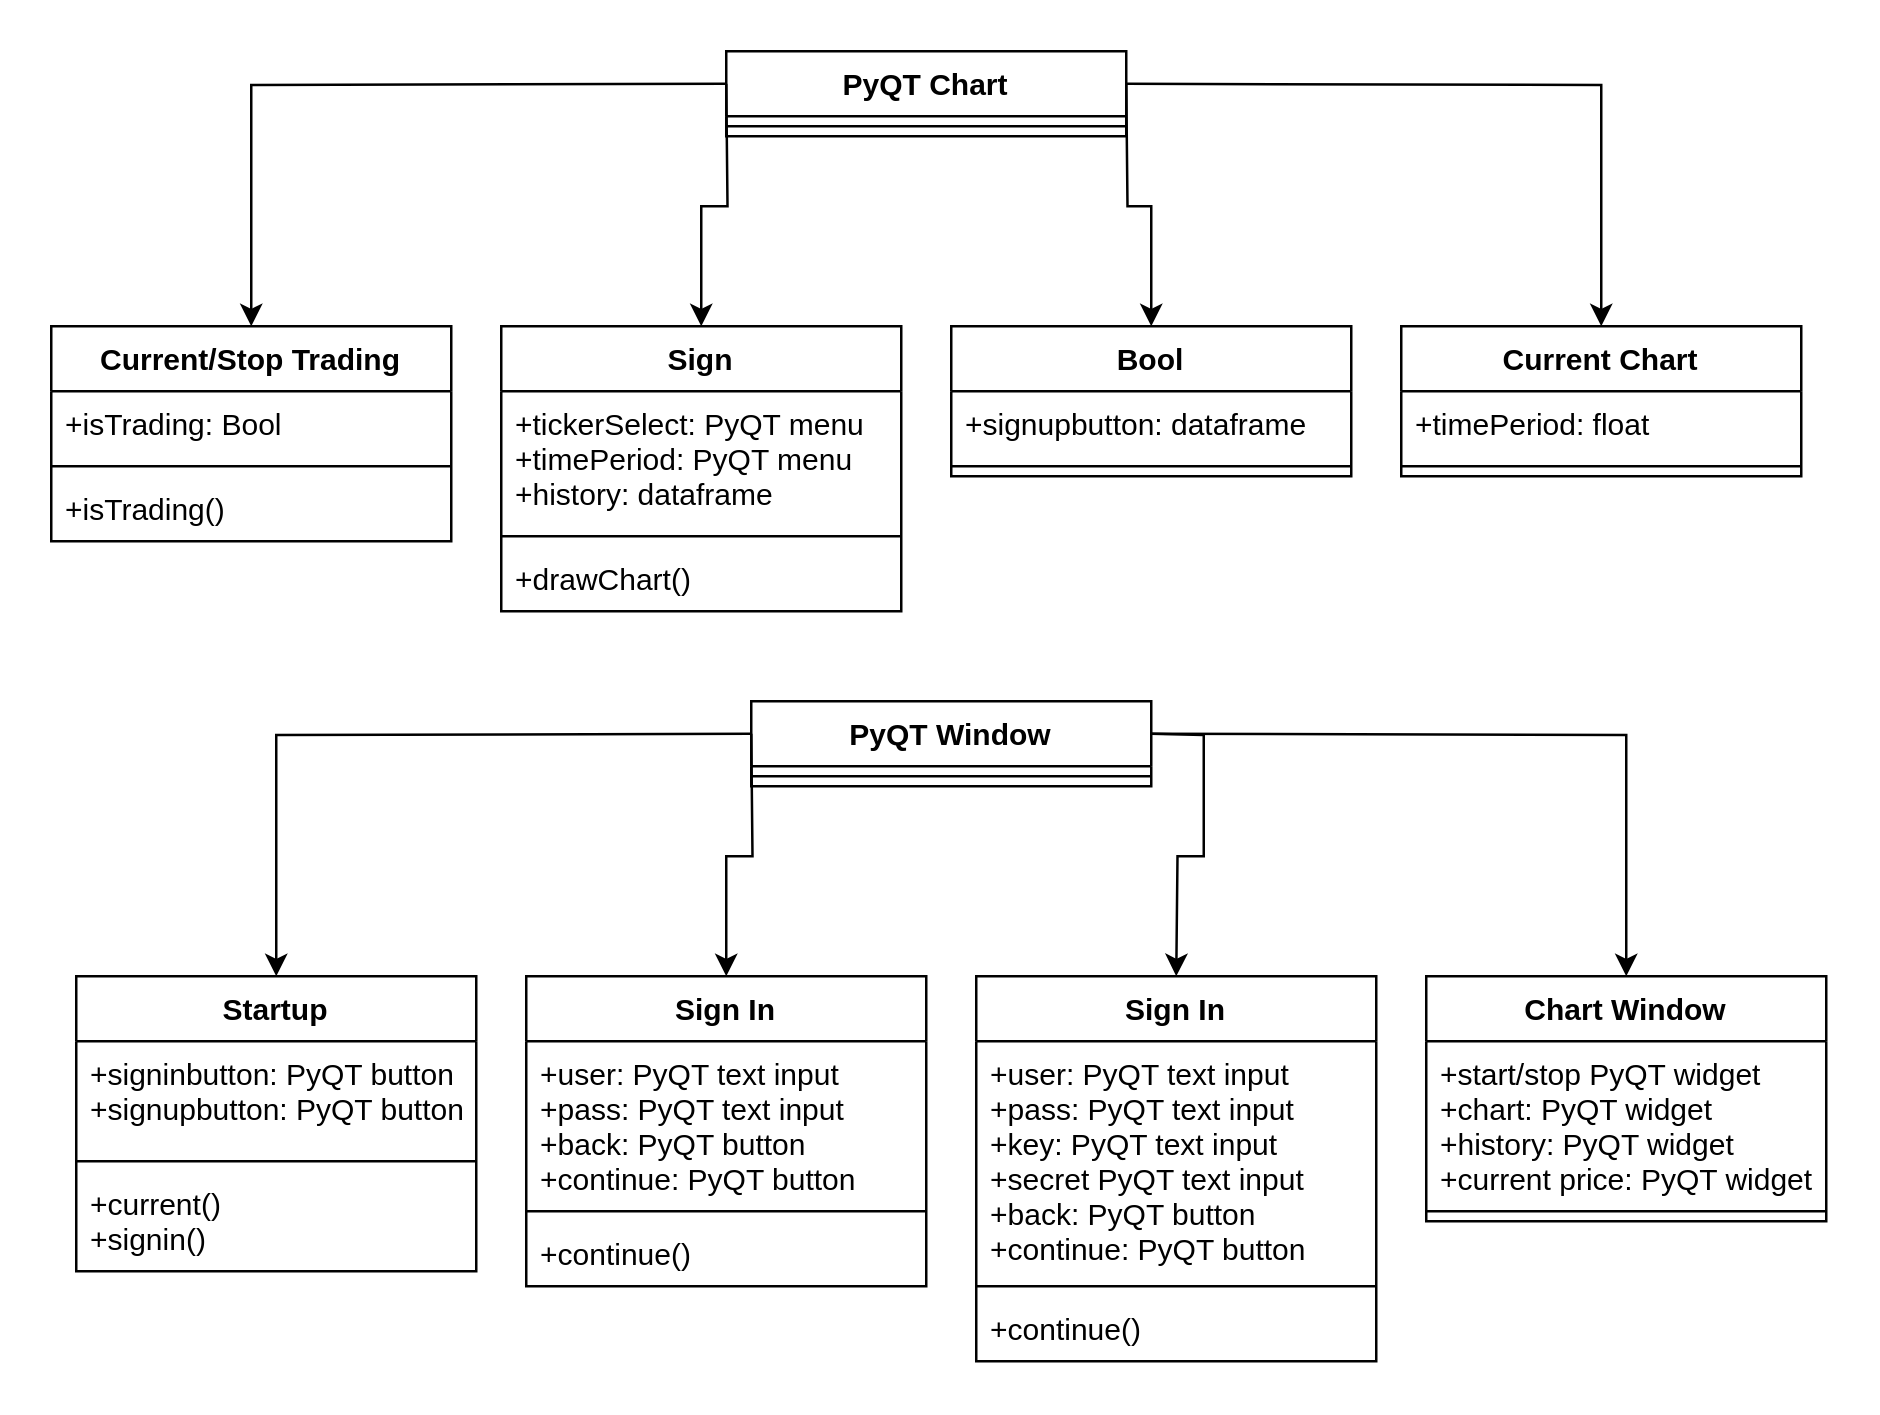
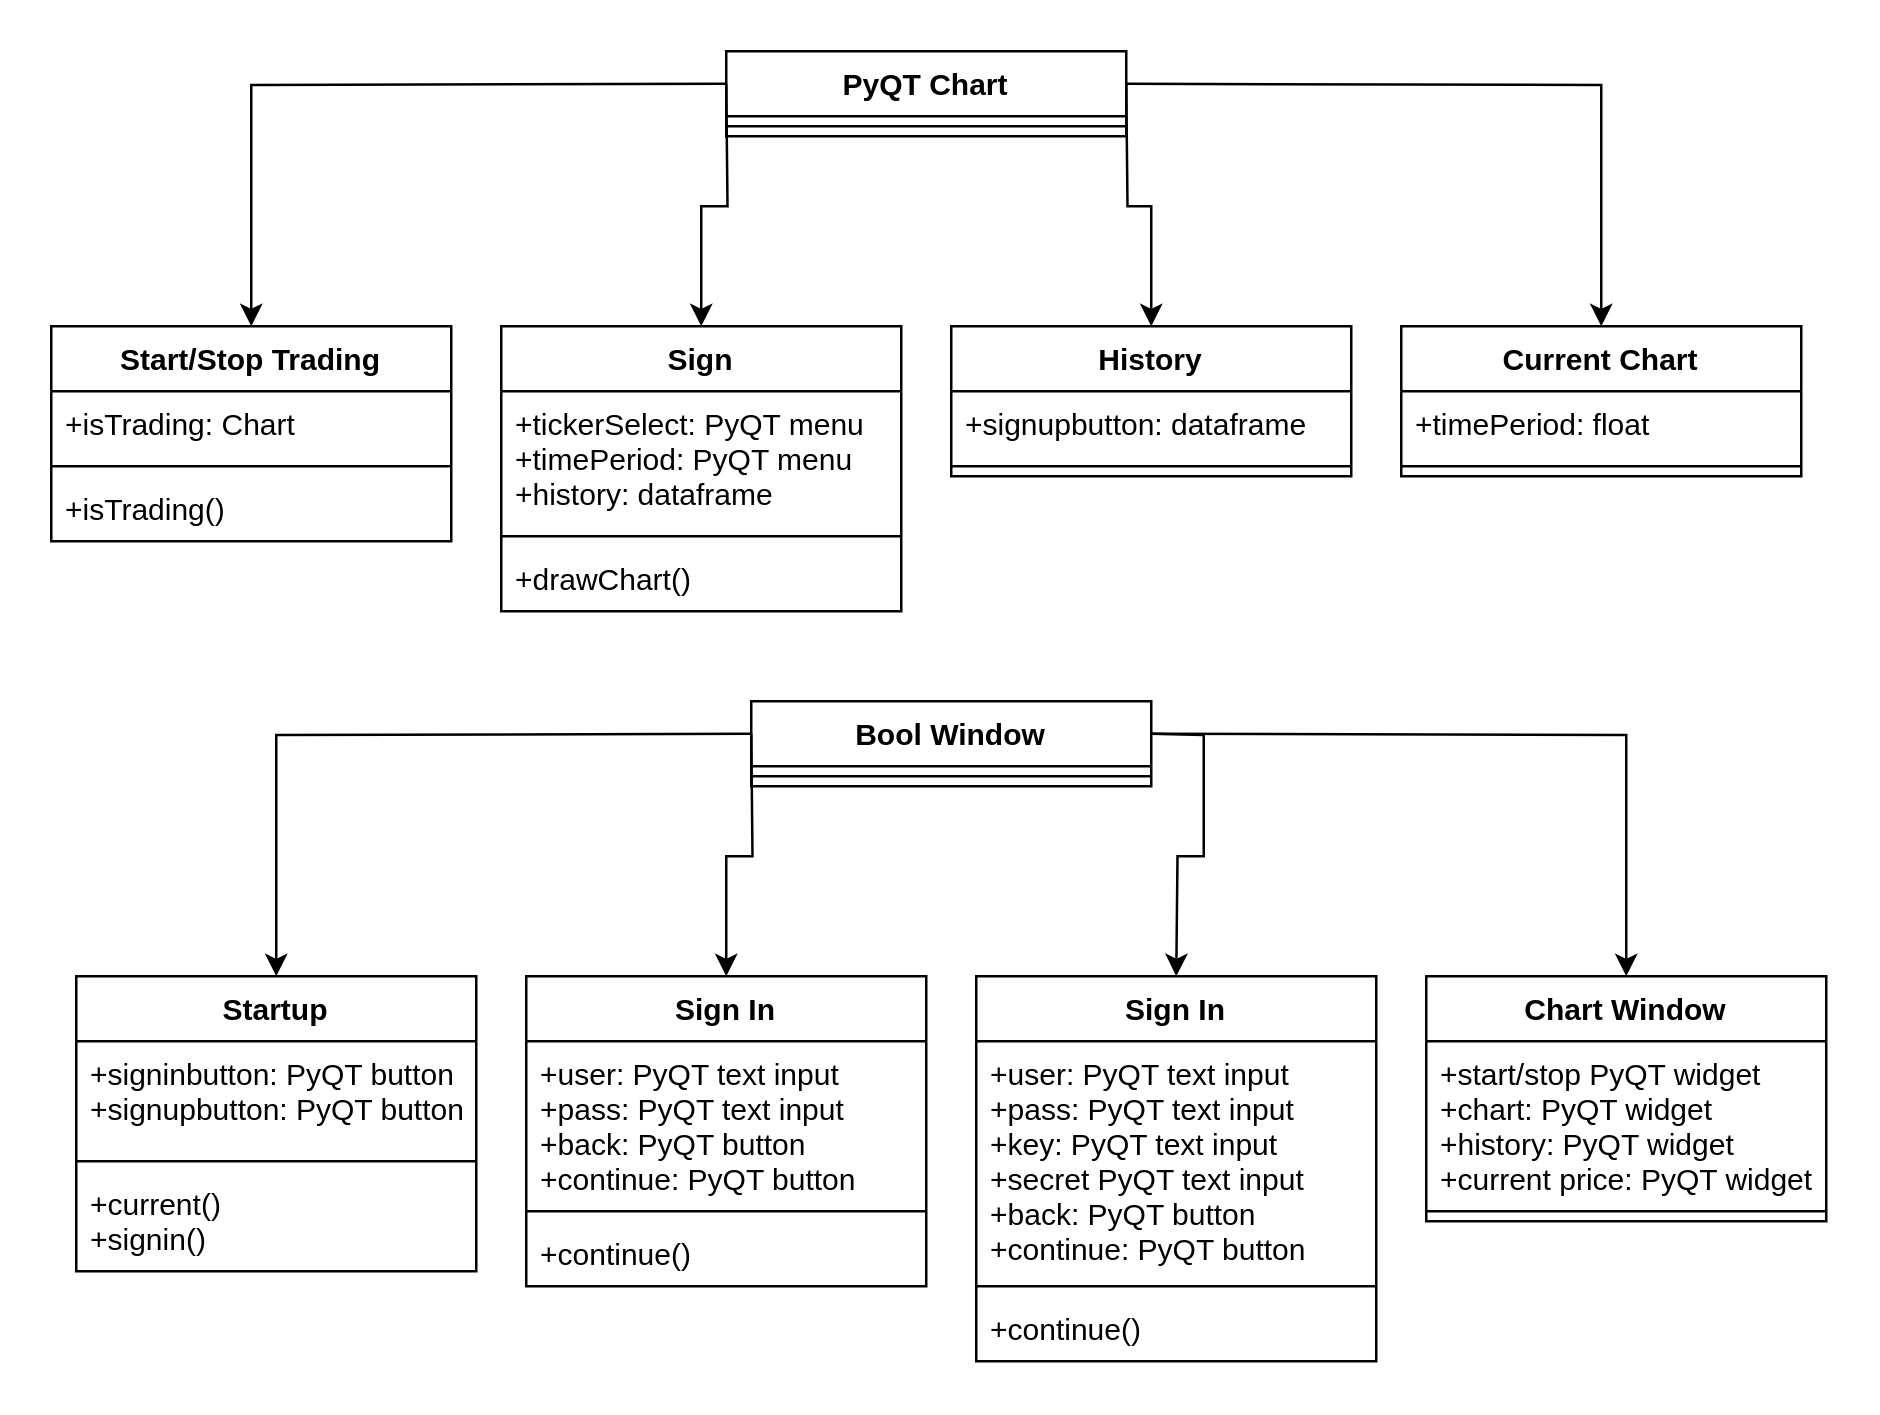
- <mxCell id="2" value="Current/Stop Trading" style="swimlane;fontStyle=1;align=center;verticalAlign=top;childLayout=stackLayout;horizontal=1;startSize=26;horizontalStack=0;resizeParent=1;resizeParentMax=0;resizeLast=0;collapsible=1;marginBottom=0;" vertex="1" parent="1"><mxGeometry x="20" y="130" width="160" height="86" as="geometry" /></mxCell>
+ <mxCell id="2" value="Start/Stop Trading" style="swimlane;fontStyle=1;align=center;verticalAlign=top;childLayout=stackLayout;horizontal=1;startSize=26;horizontalStack=0;resizeParent=1;resizeParentMax=0;resizeLast=0;collapsible=1;marginBottom=0;" vertex="1" parent="1"><mxGeometry x="20" y="130" width="160" height="86" as="geometry" /></mxCell>
- <mxCell id="10" value="Bool" style="swimlane;fontStyle=1;align=center;verticalAlign=top;childLayout=stackLayout;horizontal=1;startSize=26;horizontalStack=0;resizeParent=1;resizeParentMax=0;resizeLast=0;collapsible=1;marginBottom=0;" vertex="1" parent="1"><mxGeometry x="380" y="130" width="160" height="60" as="geometry" /></mxCell>
+ <mxCell id="10" value="History" style="swimlane;fontStyle=1;align=center;verticalAlign=top;childLayout=stackLayout;horizontal=1;startSize=26;horizontalStack=0;resizeParent=1;resizeParentMax=0;resizeLast=0;collapsible=1;marginBottom=0;" vertex="1" parent="1"><mxGeometry x="380" y="130" width="160" height="60" as="geometry" /></mxCell>
- <mxCell id="3" value="+isTrading: Bool" style="text;strokeColor=none;fillColor=none;align=left;verticalAlign=top;spacingLeft=4;spacingRight=4;overflow=hidden;rotatable=0;points=[[0,0.5],[1,0.5]];portConstraint=eastwest;" vertex="1" parent="2"><mxGeometry y="26" width="160" height="26" as="geometry" /></mxCell>
+ <mxCell id="3" value="+isTrading: Chart" style="text;strokeColor=none;fillColor=none;align=left;verticalAlign=top;spacingLeft=4;spacingRight=4;overflow=hidden;rotatable=0;points=[[0,0.5],[1,0.5]];portConstraint=eastwest;" vertex="1" parent="2"><mxGeometry y="26" width="160" height="26" as="geometry" /></mxCell>
- <mxCell id="33" value="PyQT Window" style="swimlane;fontStyle=1;align=center;verticalAlign=top;childLayout=stackLayout;horizontal=1;startSize=26;horizontalStack=0;resizeParent=1;resizeParentMax=0;resizeLast=0;collapsible=1;marginBottom=0;" vertex="1" parent="1"><mxGeometry x="300" y="280" width="160" height="34" as="geometry" /></mxCell>
+ <mxCell id="33" value="Bool Window" style="swimlane;fontStyle=1;align=center;verticalAlign=top;childLayout=stackLayout;horizontal=1;startSize=26;horizontalStack=0;resizeParent=1;resizeParentMax=0;resizeLast=0;collapsible=1;marginBottom=0;" vertex="1" parent="1"><mxGeometry x="300" y="280" width="160" height="34" as="geometry" /></mxCell>
